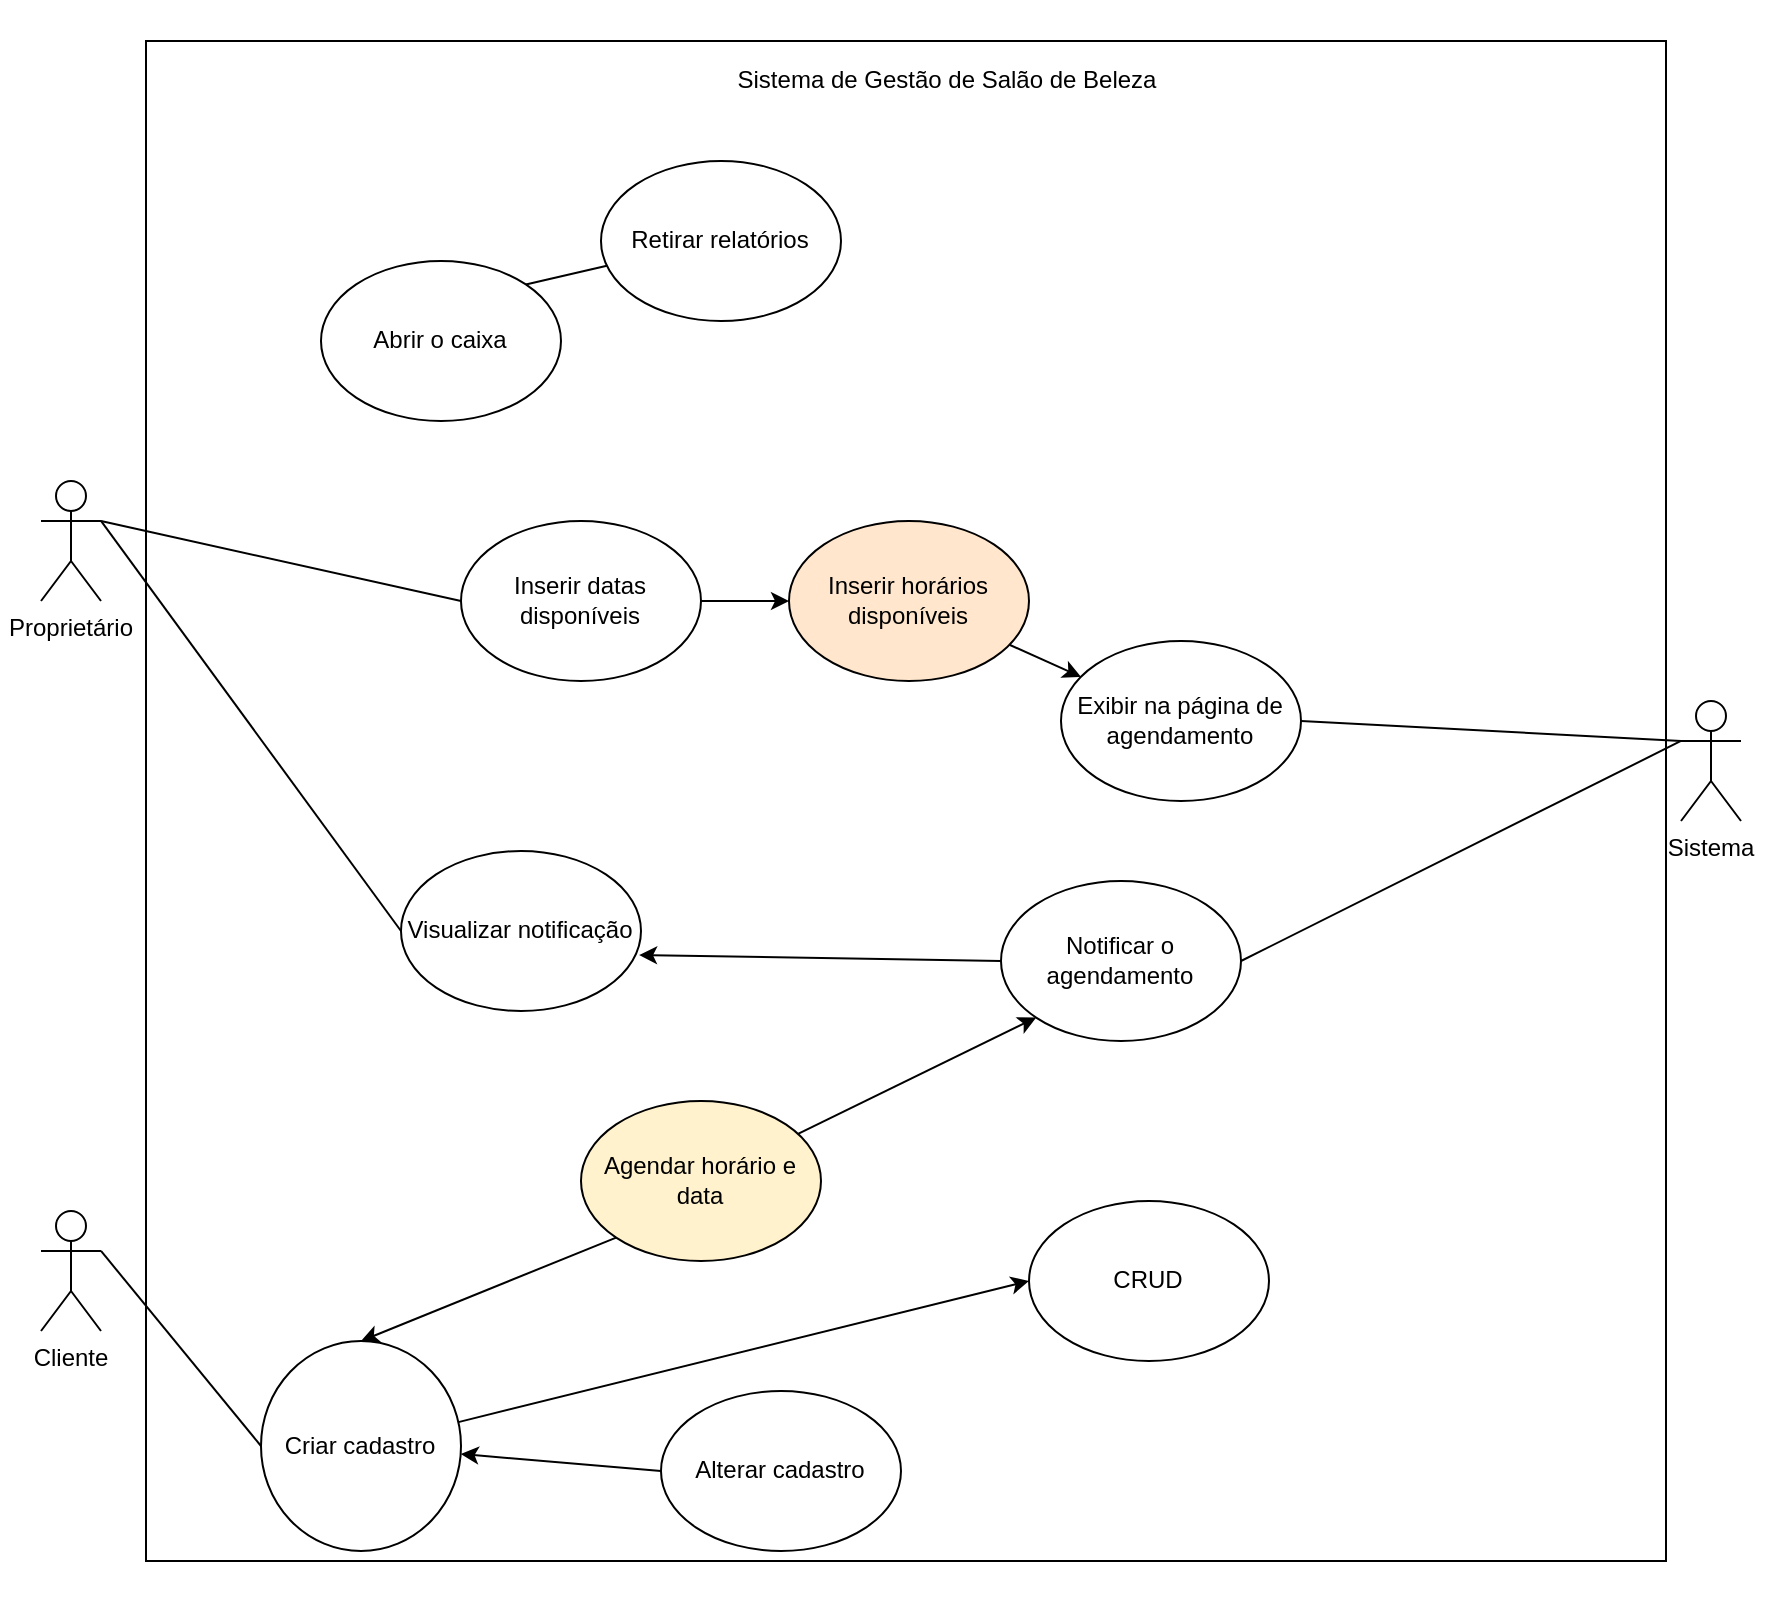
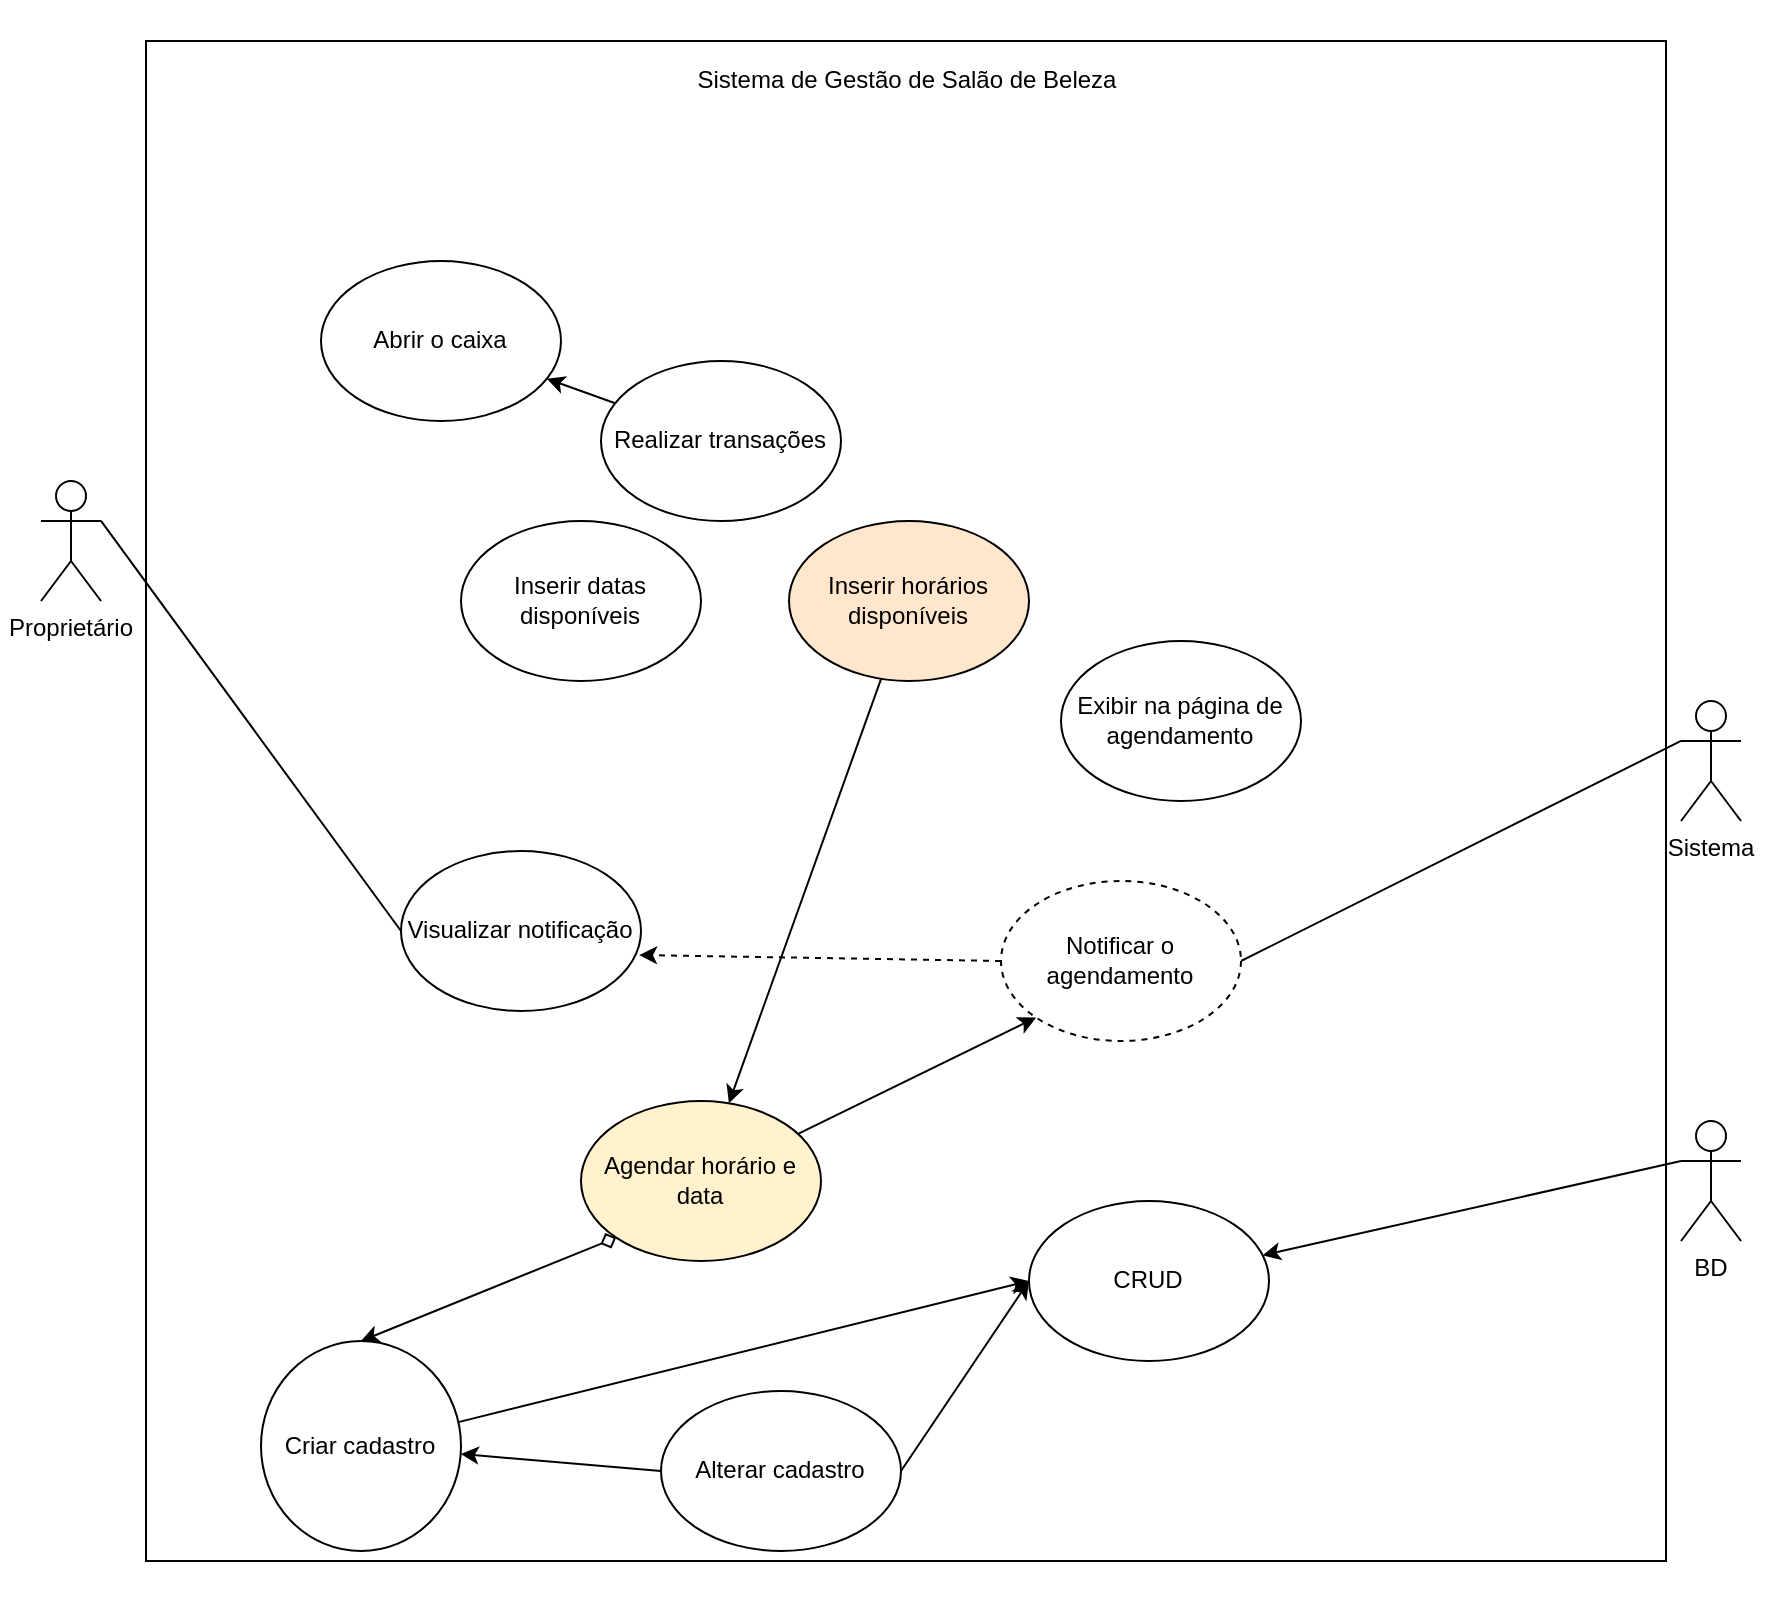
- <mxCell id="16" value="Sistema de Gestão de Salão de Beleza" style="text;html=1;align=center;verticalAlign=middle;resizable=0;points=[];autosize=1;" vertex="1" parent="1"><mxGeometry x="362.5" y="30" width="220" height="20" as="geometry" /></mxCell>
+ <mxCell id="16" value="Sistema de Gestão de Salão de Beleza" style="text;html=1;align=center;verticalAlign=middle;resizable=0;points=[];autosize=1;" vertex="1" parent="1"><mxGeometry x="342.5" y="30" width="220" height="20" as="geometry" /></mxCell>
- <mxCell id="35" value="Retirar relatórios" style="ellipse;whiteSpace=wrap;html=1;" vertex="1" parent="1"><mxGeometry x="300" y="80" width="120" height="80" as="geometry" /></mxCell>
- <mxCell id="34" style="edgeStyle=none;rounded=0;orthogonalLoop=1;jettySize=auto;html=1;entryX=1;entryY=0;entryDx=0;entryDy=0;startArrow=none;startFill=0;endArrow=none;endFill=0;" edge="1" parent="1" source="35" target="30"><mxGeometry relative="1" as="geometry" /></mxCell>
+ <mxCell id="29" value="" style="edgeStyle=none;rounded=0;orthogonalLoop=1;jettySize=auto;html=1;startArrow=classic;startFill=1;endArrow=none;endFill=0;" edge="1" parent="1" source="30" target="31"><mxGeometry relative="1" as="geometry" /></mxCell>
+ <mxCell id="31" value="Realizar transações" style="ellipse;whiteSpace=wrap;html=1;" vertex="1" parent="1"><mxGeometry x="300" y="180" width="120" height="80" as="geometry" /></mxCell>
- <mxCell id="10" value="" style="endArrow=none;html=1;exitX=1;exitY=0.333;exitDx=0;exitDy=0;exitPerimeter=0;entryX=0;entryY=0.5;entryDx=0;entryDy=0;" edge="1" parent="1" source="2" target="9"><mxGeometry width="50" height="50" relative="1" as="geometry"><mxPoint x="540" y="530" as="sourcePoint" /><mxPoint x="590" y="480" as="targetPoint" /></mxGeometry></mxCell>
- <mxCell id="8" style="edgeStyle=none;rounded=0;orthogonalLoop=1;jettySize=auto;html=1;exitX=1;exitY=0.5;exitDx=0;exitDy=0;startArrow=none;startFill=0;endArrow=classic;endFill=1;" edge="1" parent="1" source="9" target="20"><mxGeometry relative="1" as="geometry" /></mxCell>
- <mxCell id="19" style="edgeStyle=none;rounded=0;orthogonalLoop=1;jettySize=auto;html=1;startArrow=none;startFill=0;endArrow=classic;endFill=1;" edge="1" parent="1" source="20" target="21"><mxGeometry relative="1" as="geometry" /></mxCell>
+ <mxCell id="19" style="edgeStyle=none;rounded=0;orthogonalLoop=1;jettySize=auto;html=1;startArrow=none;startFill=0;endArrow=classic;endFill=1;" edge="1" parent="1" source="20" target="23"><mxGeometry relative="1" as="geometry" /></mxCell>
- <mxCell id="32" style="edgeStyle=none;rounded=0;orthogonalLoop=1;jettySize=auto;html=1;exitX=0;exitY=0.333;exitDx=0;exitDy=0;exitPerimeter=0;entryX=1;entryY=0.5;entryDx=0;entryDy=0;startArrow=none;startFill=0;endArrow=none;endFill=0;" edge="1" parent="1" source="33" target="21"><mxGeometry relative="1" as="geometry" /></mxCell>
- <mxCell id="24" style="edgeStyle=none;rounded=0;orthogonalLoop=1;jettySize=auto;html=1;exitX=0;exitY=0.5;exitDx=0;exitDy=0;entryX=0.992;entryY=0.65;entryDx=0;entryDy=0;entryPerimeter=0;startArrow=none;startFill=0;endArrow=classic;endFill=1;" edge="1" parent="1" source="26" target="27"><mxGeometry relative="1" as="geometry" /></mxCell>
+ <mxCell id="24" style="edgeStyle=none;rounded=0;orthogonalLoop=1;jettySize=auto;html=1;exitX=0;exitY=0.5;exitDx=0;exitDy=0;entryX=0.992;entryY=0.65;entryDx=0;entryDy=0;entryPerimeter=0;startArrow=none;startFill=0;endArrow=classic;endFill=1;dashed=1;" edge="1" parent="1" source="26" target="27"><mxGeometry relative="1" as="geometry" /></mxCell>
- <mxCell id="26" value="Notificar o agendamento" style="ellipse;whiteSpace=wrap;html=1;" vertex="1" parent="1"><mxGeometry x="500" y="440" width="120" height="80" as="geometry" /></mxCell>
+ <mxCell id="26" value="Notificar o agendamento" style="ellipse;whiteSpace=wrap;html=1;dashed=1;" vertex="1" parent="1"><mxGeometry x="500" y="440" width="120" height="80" as="geometry" /></mxCell>
+ <mxCell id="7" value="BD" style="shape=umlActor;verticalLabelPosition=bottom;verticalAlign=top;html=1;outlineConnect=0;" vertex="1" parent="1"><mxGeometry x="840" y="560" width="30" height="60" as="geometry" /></mxCell>
+ <mxCell id="6" style="rounded=0;orthogonalLoop=1;jettySize=auto;html=1;exitX=0;exitY=0.333;exitDx=0;exitDy=0;exitPerimeter=0;" edge="1" parent="1" source="7" target="15"><mxGeometry relative="1" as="geometry"><mxPoint x="900" y="580" as="sourcePoint" /></mxGeometry></mxCell>
- <mxCell id="13" style="edgeStyle=none;rounded=0;orthogonalLoop=1;jettySize=auto;html=1;exitX=0.5;exitY=0;exitDx=0;exitDy=0;entryX=0;entryY=1;entryDx=0;entryDy=0;startArrow=classic;startFill=1;endArrow=none;endFill=0;" edge="1" parent="1" source="14" target="23"><mxGeometry relative="1" as="geometry" /></mxCell>
+ <mxCell id="13" style="edgeStyle=none;rounded=0;orthogonalLoop=1;jettySize=auto;html=1;exitX=0.5;exitY=0;exitDx=0;exitDy=0;entryX=0;entryY=1;entryDx=0;entryDy=0;startArrow=classic;startFill=1;endArrow=diamond;endFill=0;" edge="1" parent="1" source="14" target="23"><mxGeometry relative="1" as="geometry" /></mxCell>
- <mxCell id="5" value="Cliente" style="shape=umlActor;verticalLabelPosition=bottom;verticalAlign=top;html=1;outlineConnect=0;" vertex="1" parent="1"><mxGeometry x="20" y="605" width="30" height="60" as="geometry" /></mxCell>
- <mxCell id="4" style="rounded=0;orthogonalLoop=1;jettySize=auto;html=1;exitX=1;exitY=0.333;exitDx=0;exitDy=0;exitPerimeter=0;entryX=0;entryY=0.5;entryDx=0;entryDy=0;endArrow=none;endFill=0;" edge="1" parent="1" source="5" target="14"><mxGeometry relative="1" as="geometry" /></mxCell>
+ <mxCell id="17" style="edgeStyle=none;rounded=0;orthogonalLoop=1;jettySize=auto;html=1;entryX=0;entryY=0.5;entryDx=0;entryDy=0;endArrow=classic;endFill=1;exitX=1;exitY=0.5;exitDx=0;exitDy=0;" edge="1" parent="1" source="18" target="15"><mxGeometry relative="1" as="geometry"><mxPoint x="575.155" y="748.66" as="sourcePoint" /></mxGeometry></mxCell>
